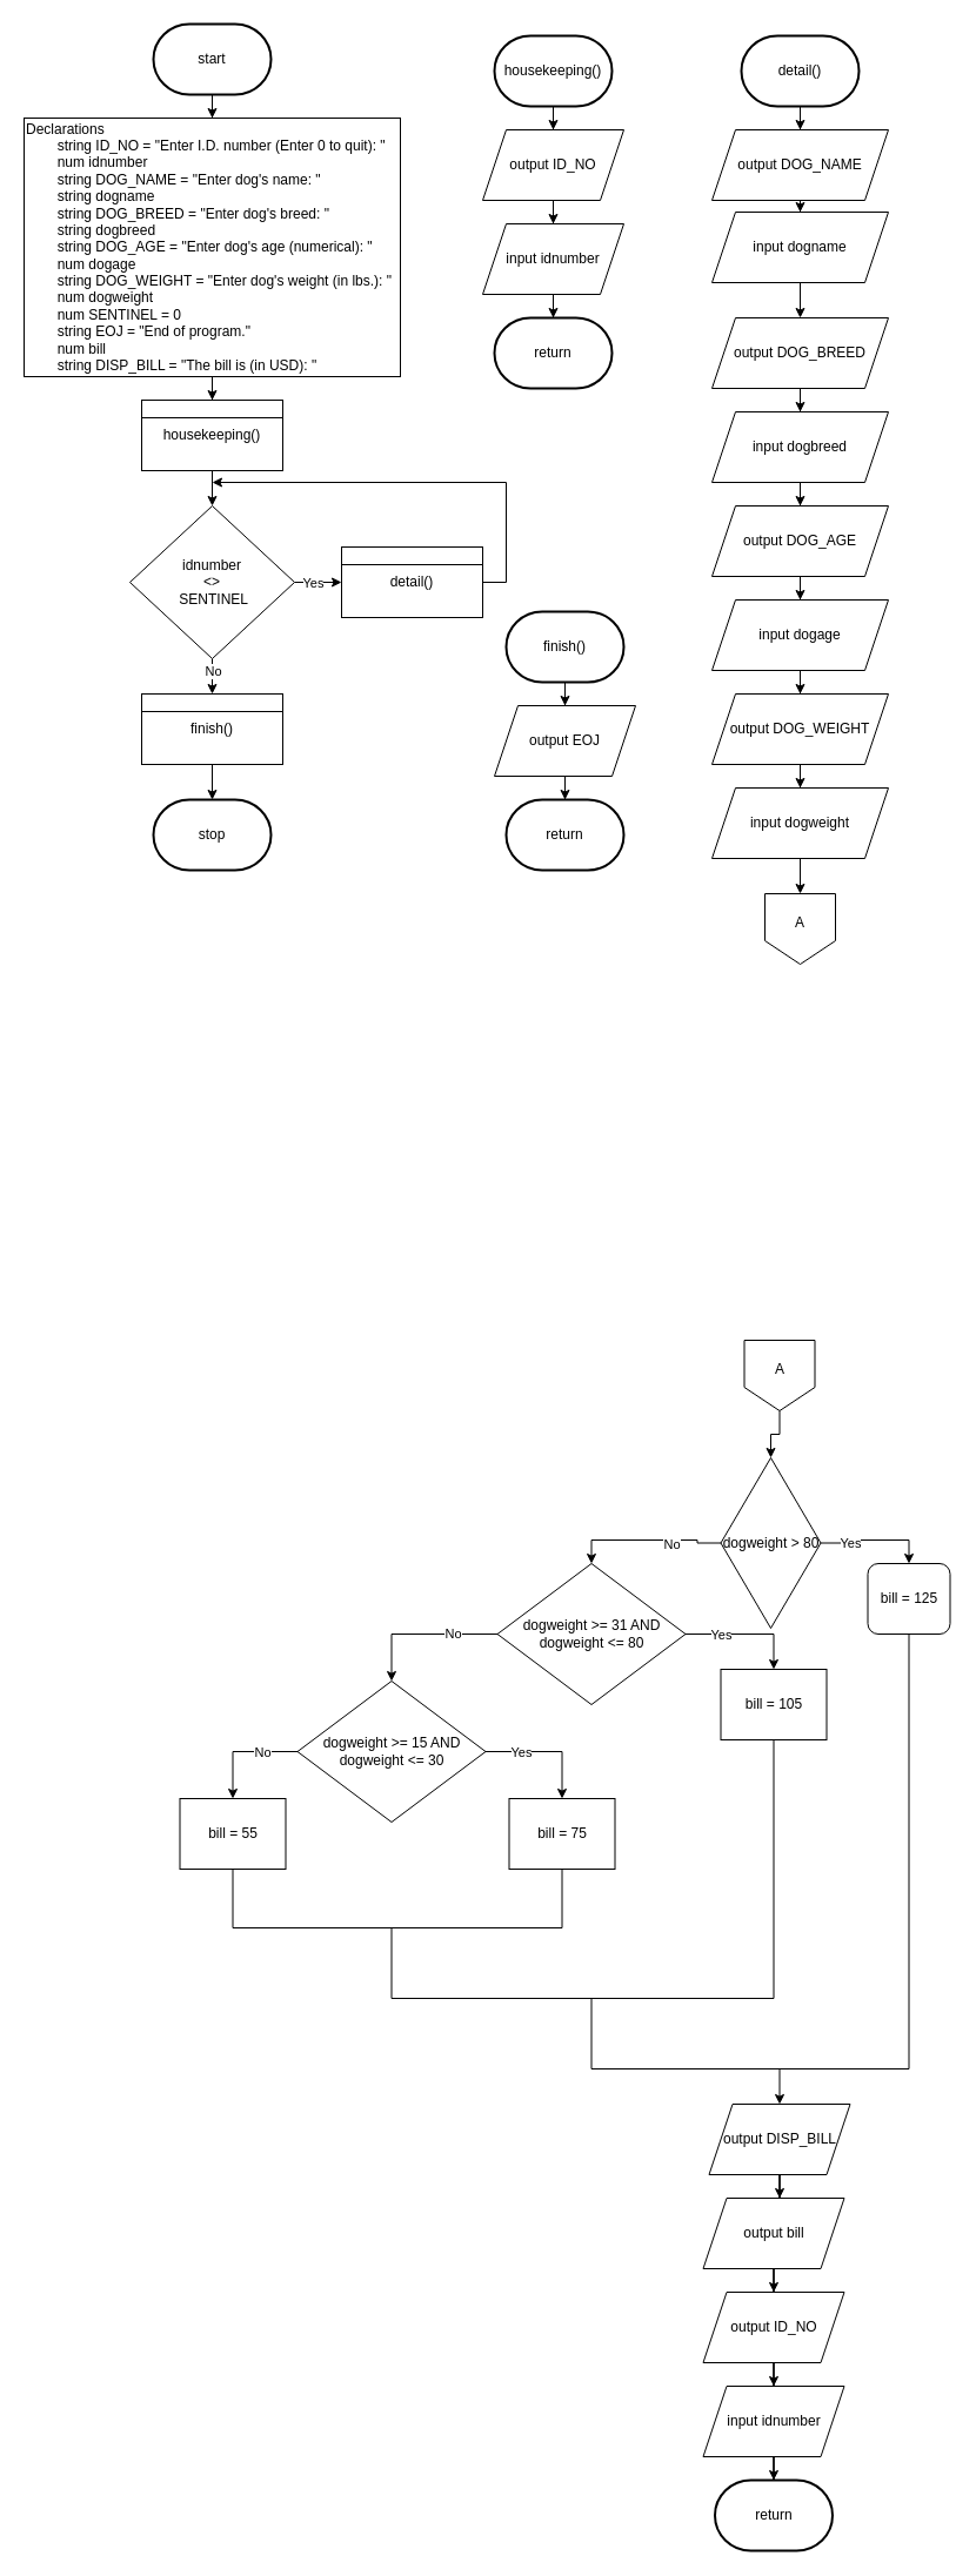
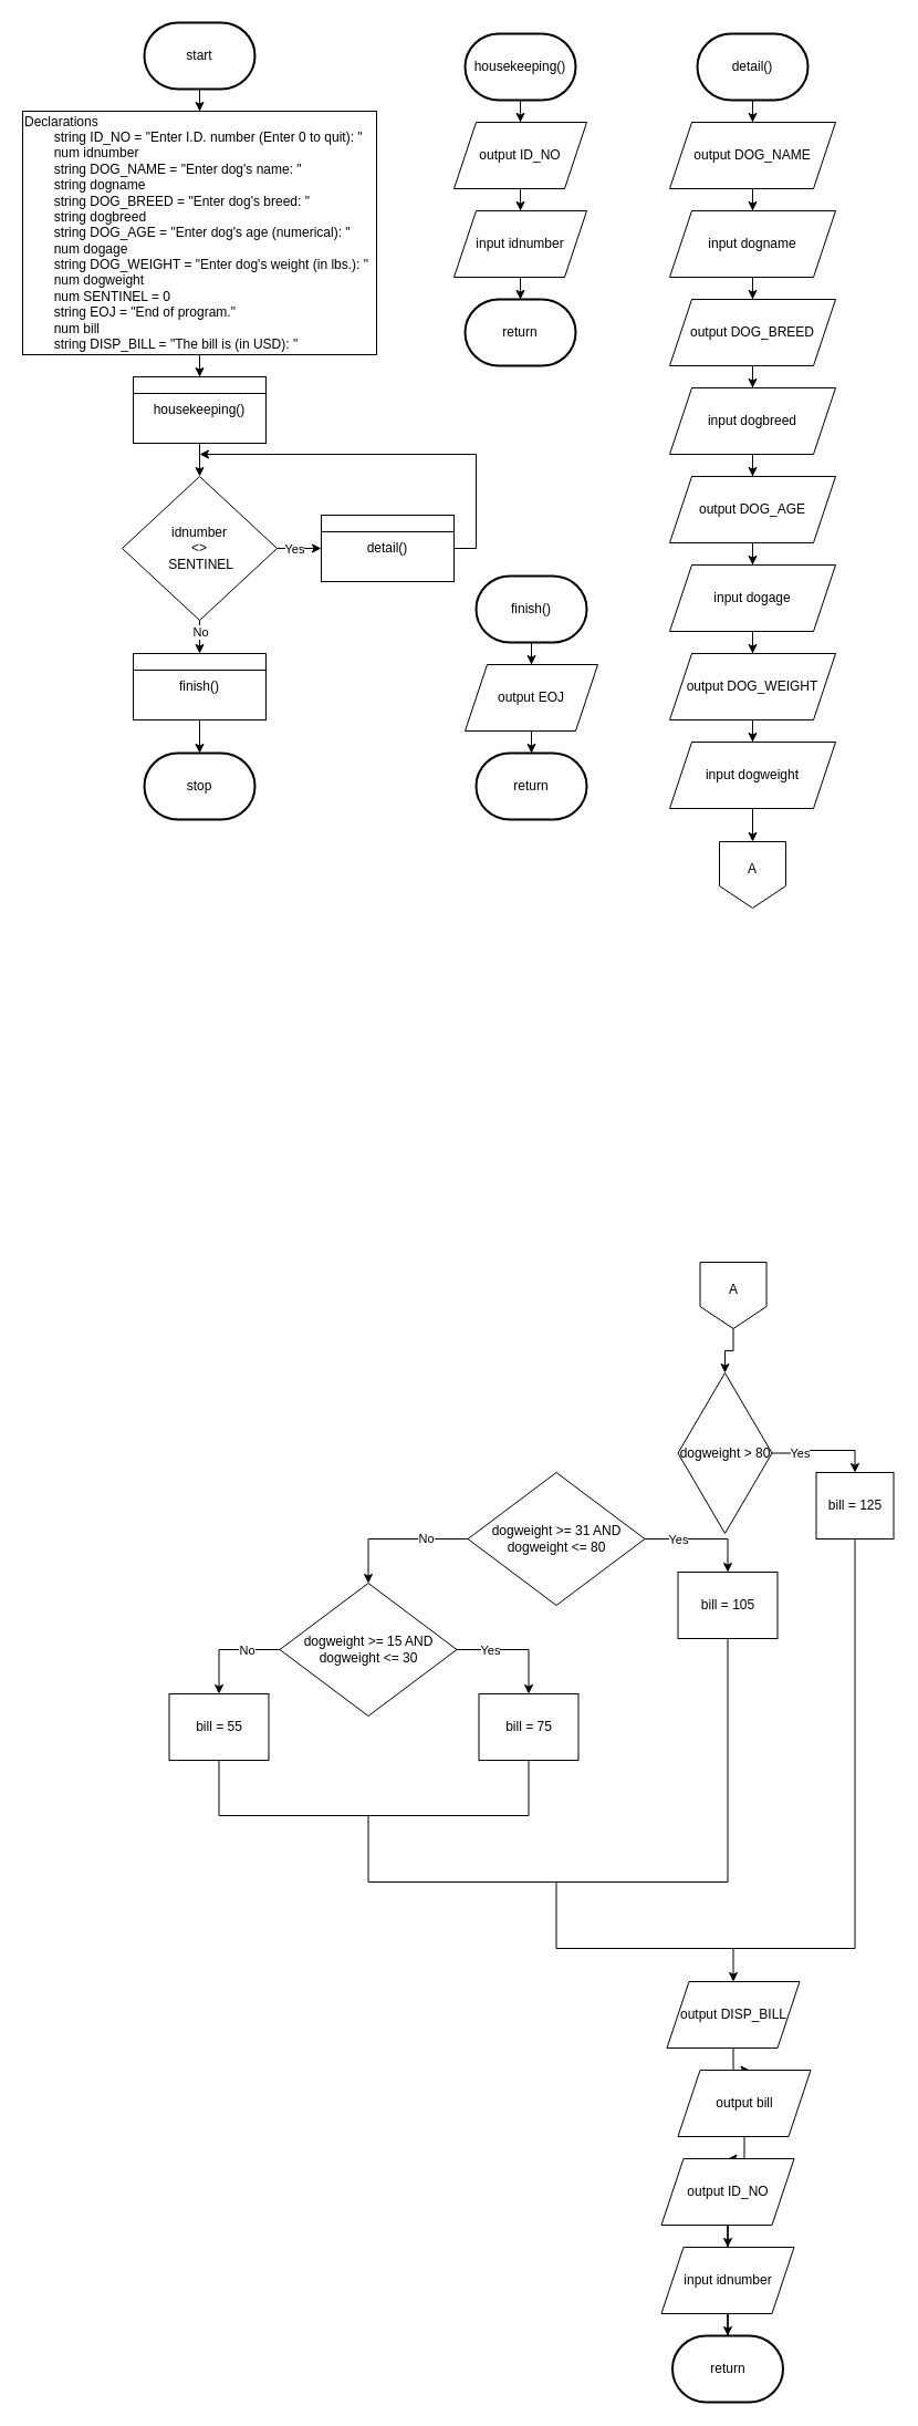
- <mxCell id="39" value="input dogname" style="shape=parallelogram;perimeter=parallelogramPerimeter;whiteSpace=wrap;html=1;fixedSize=1;" vertex="1" parent="1"><mxGeometry x="605" y="180" width="150" height="60" as="geometry" /></mxCell>
+ <mxCell id="39" value="input dogname" style="shape=parallelogram;perimeter=parallelogramPerimeter;whiteSpace=wrap;html=1;fixedSize=1;" vertex="1" parent="1"><mxGeometry x="605" y="190" width="150" height="60" as="geometry" /></mxCell>
- <mxCell id="52" style="edgeStyle=orthogonalEdgeStyle;rounded=0;orthogonalLoop=1;jettySize=auto;html=1;entryX=0.5;entryY=0;entryDx=0;entryDy=0;" edge="1" parent="1" source="56" target="62"><mxGeometry relative="1" as="geometry" /></mxCell>
- <mxCell id="53" value="No" style="edgeLabel;html=1;align=center;verticalAlign=middle;resizable=0;points=[];" vertex="1" connectable="0" parent="52"><mxGeometry x="-0.661" y="-3" relative="1" as="geometry"><mxPoint x="-25" y="3" as="offset" /></mxGeometry></mxCell>
- <mxCell id="57" value="bill = 125" style="whiteSpace=wrap;html=1;rounded=1;" vertex="1" parent="1"><mxGeometry x="737.5" y="1330" width="70" height="60" as="geometry" /></mxCell>
+ <mxCell id="57" value="bill = 125" style="rounded=0;whiteSpace=wrap;html=1;" vertex="1" parent="1"><mxGeometry x="737.5" y="1330" width="70" height="60" as="geometry" /></mxCell>
- <mxCell id="87" value="output bill" style="shape=parallelogram;perimeter=parallelogramPerimeter;whiteSpace=wrap;html=1;fixedSize=1;" vertex="1" parent="1"><mxGeometry x="597.5" y="1870" width="120" height="60" as="geometry" /></mxCell>
+ <mxCell id="87" value="output bill" style="shape=parallelogram;perimeter=parallelogramPerimeter;whiteSpace=wrap;html=1;fixedSize=1;" vertex="1" parent="1"><mxGeometry x="612.5" y="1870" width="120" height="60" as="geometry" /></mxCell>
